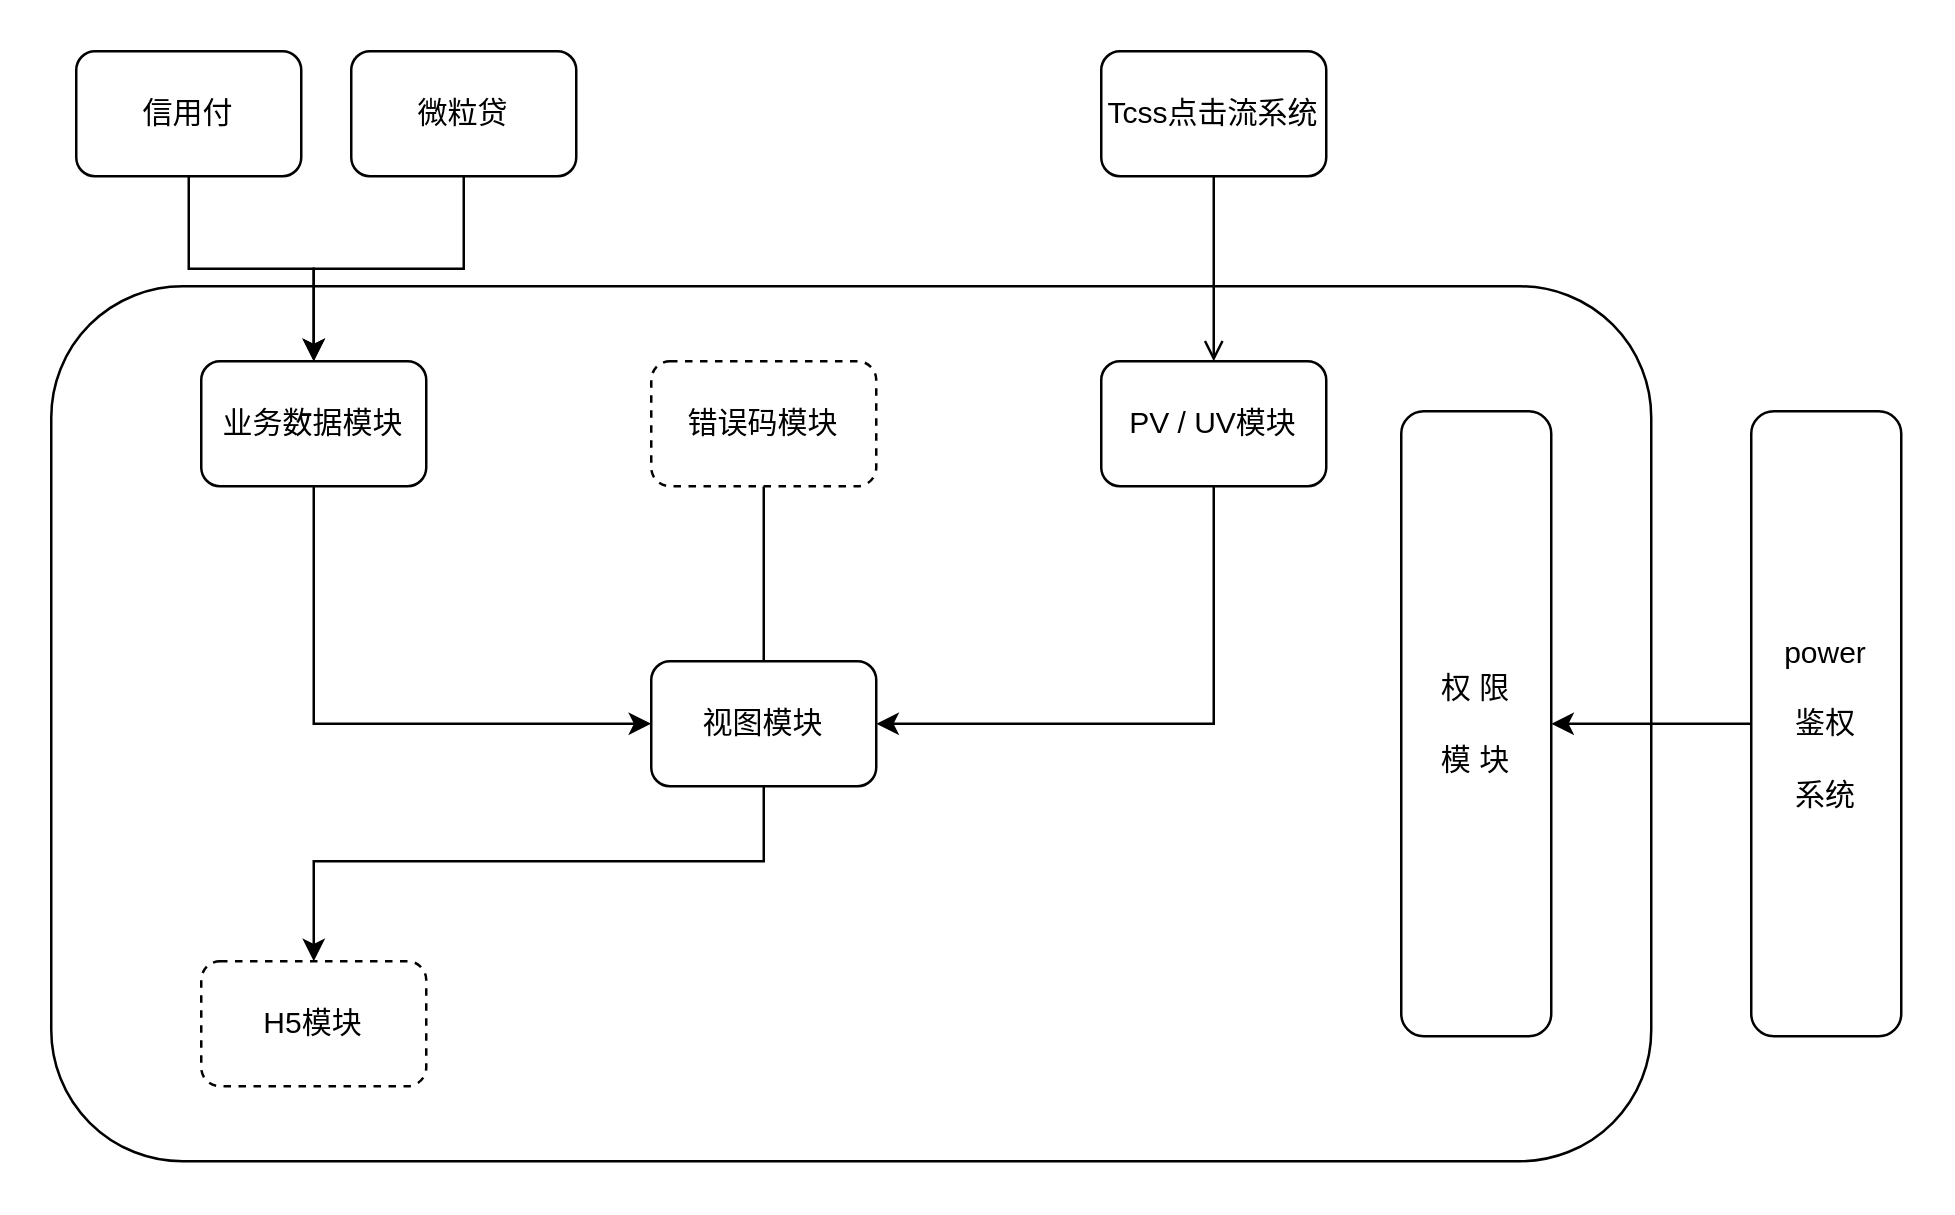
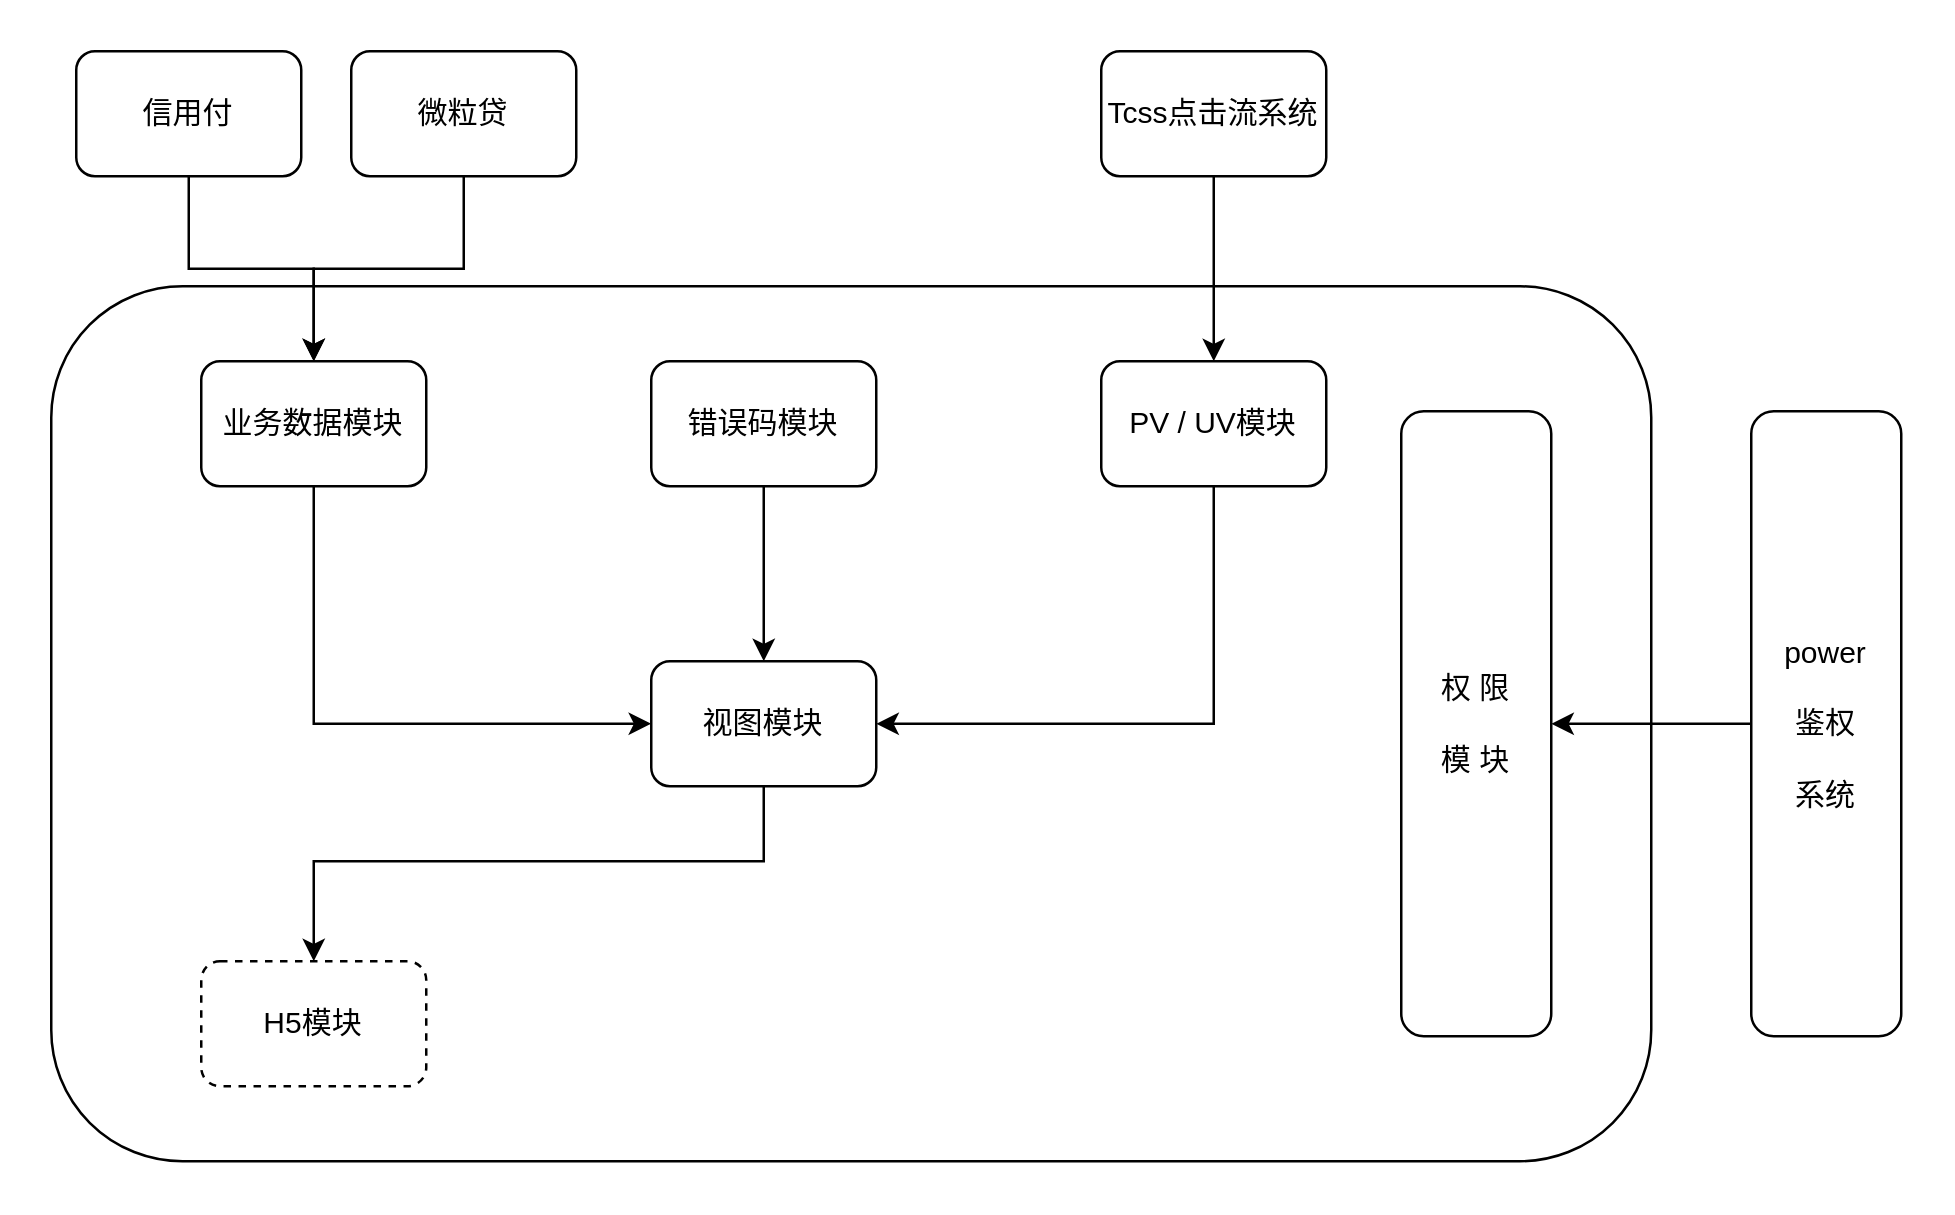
- <mxCell id="16" style="edgeStyle=orthogonalEdgeStyle;rounded=0;orthogonalLoop=1;jettySize=auto;html=1;entryX=0.5;entryY=0;entryDx=0;entryDy=0;endArrow=open;" edge="1" parent="1" source="17" target="10"><mxGeometry relative="1" as="geometry" /></mxCell>
+ <mxCell id="16" style="edgeStyle=orthogonalEdgeStyle;rounded=0;orthogonalLoop=1;jettySize=auto;html=1;entryX=0.5;entryY=0;entryDx=0;entryDy=0;" edge="1" parent="1" source="17" target="10"><mxGeometry relative="1" as="geometry" /></mxCell>
- <mxCell id="6" value="错误码模块" style="rounded=1;whiteSpace=wrap;html=1;dashed=1;" vertex="1" parent="1"><mxGeometry x="260" y="144" width="90" height="50" as="geometry" /></mxCell>
+ <mxCell id="6" value="错误码模块" style="rounded=1;whiteSpace=wrap;html=1;" vertex="1" parent="1"><mxGeometry x="260" y="144" width="90" height="50" as="geometry" /></mxCell>
- <mxCell id="5" style="edgeStyle=orthogonalEdgeStyle;rounded=0;orthogonalLoop=1;jettySize=auto;html=1;endArrow=none;" edge="1" parent="1" source="6" target="4"><mxGeometry relative="1" as="geometry" /></mxCell>
+ <mxCell id="5" style="edgeStyle=orthogonalEdgeStyle;rounded=0;orthogonalLoop=1;jettySize=auto;html=1;" edge="1" parent="1" source="6" target="4"><mxGeometry relative="1" as="geometry" /></mxCell>
